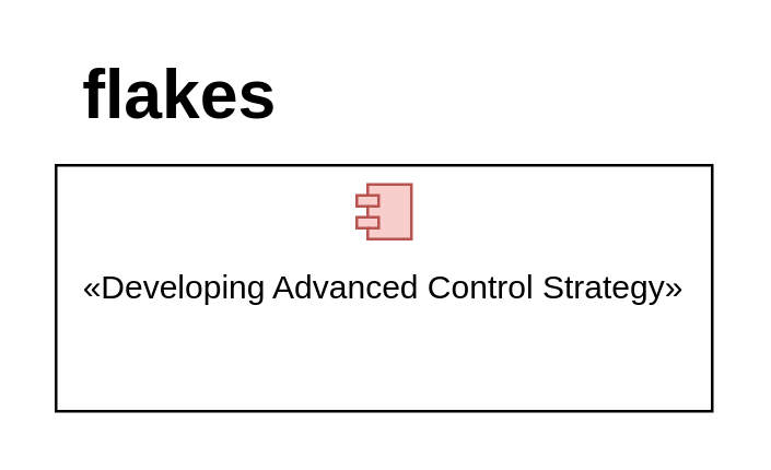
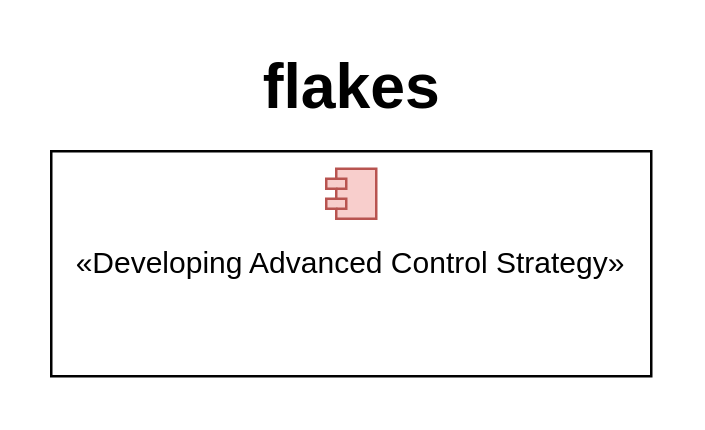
- <mxCell id="2" value="&lt;font style=&quot;font-size: 25px;&quot;&gt;flakes&lt;/font&gt;" style="text;align=center;fontStyle=1;verticalAlign=middle;spacingLeft=3;spacingRight=3;strokeColor=none;rotatable=0;points=[[0,0.5],[1,0.5]];portConstraint=eastwest;html=1;" parent="1" vertex="1"><mxGeometry x="25" y="20" width="80" height="26" as="geometry" /></mxCell>
+ <mxCell id="2" value="&lt;font style=&quot;font-size: 25px;&quot;&gt;flakes&lt;/font&gt;" style="text;align=center;fontStyle=1;verticalAlign=middle;spacingLeft=3;spacingRight=3;strokeColor=none;rotatable=0;points=[[0,0.5],[1,0.5]];portConstraint=eastwest;html=1;" parent="1" vertex="1"><mxGeometry x="100" y="20" width="80" height="26" as="geometry" /></mxCell>
